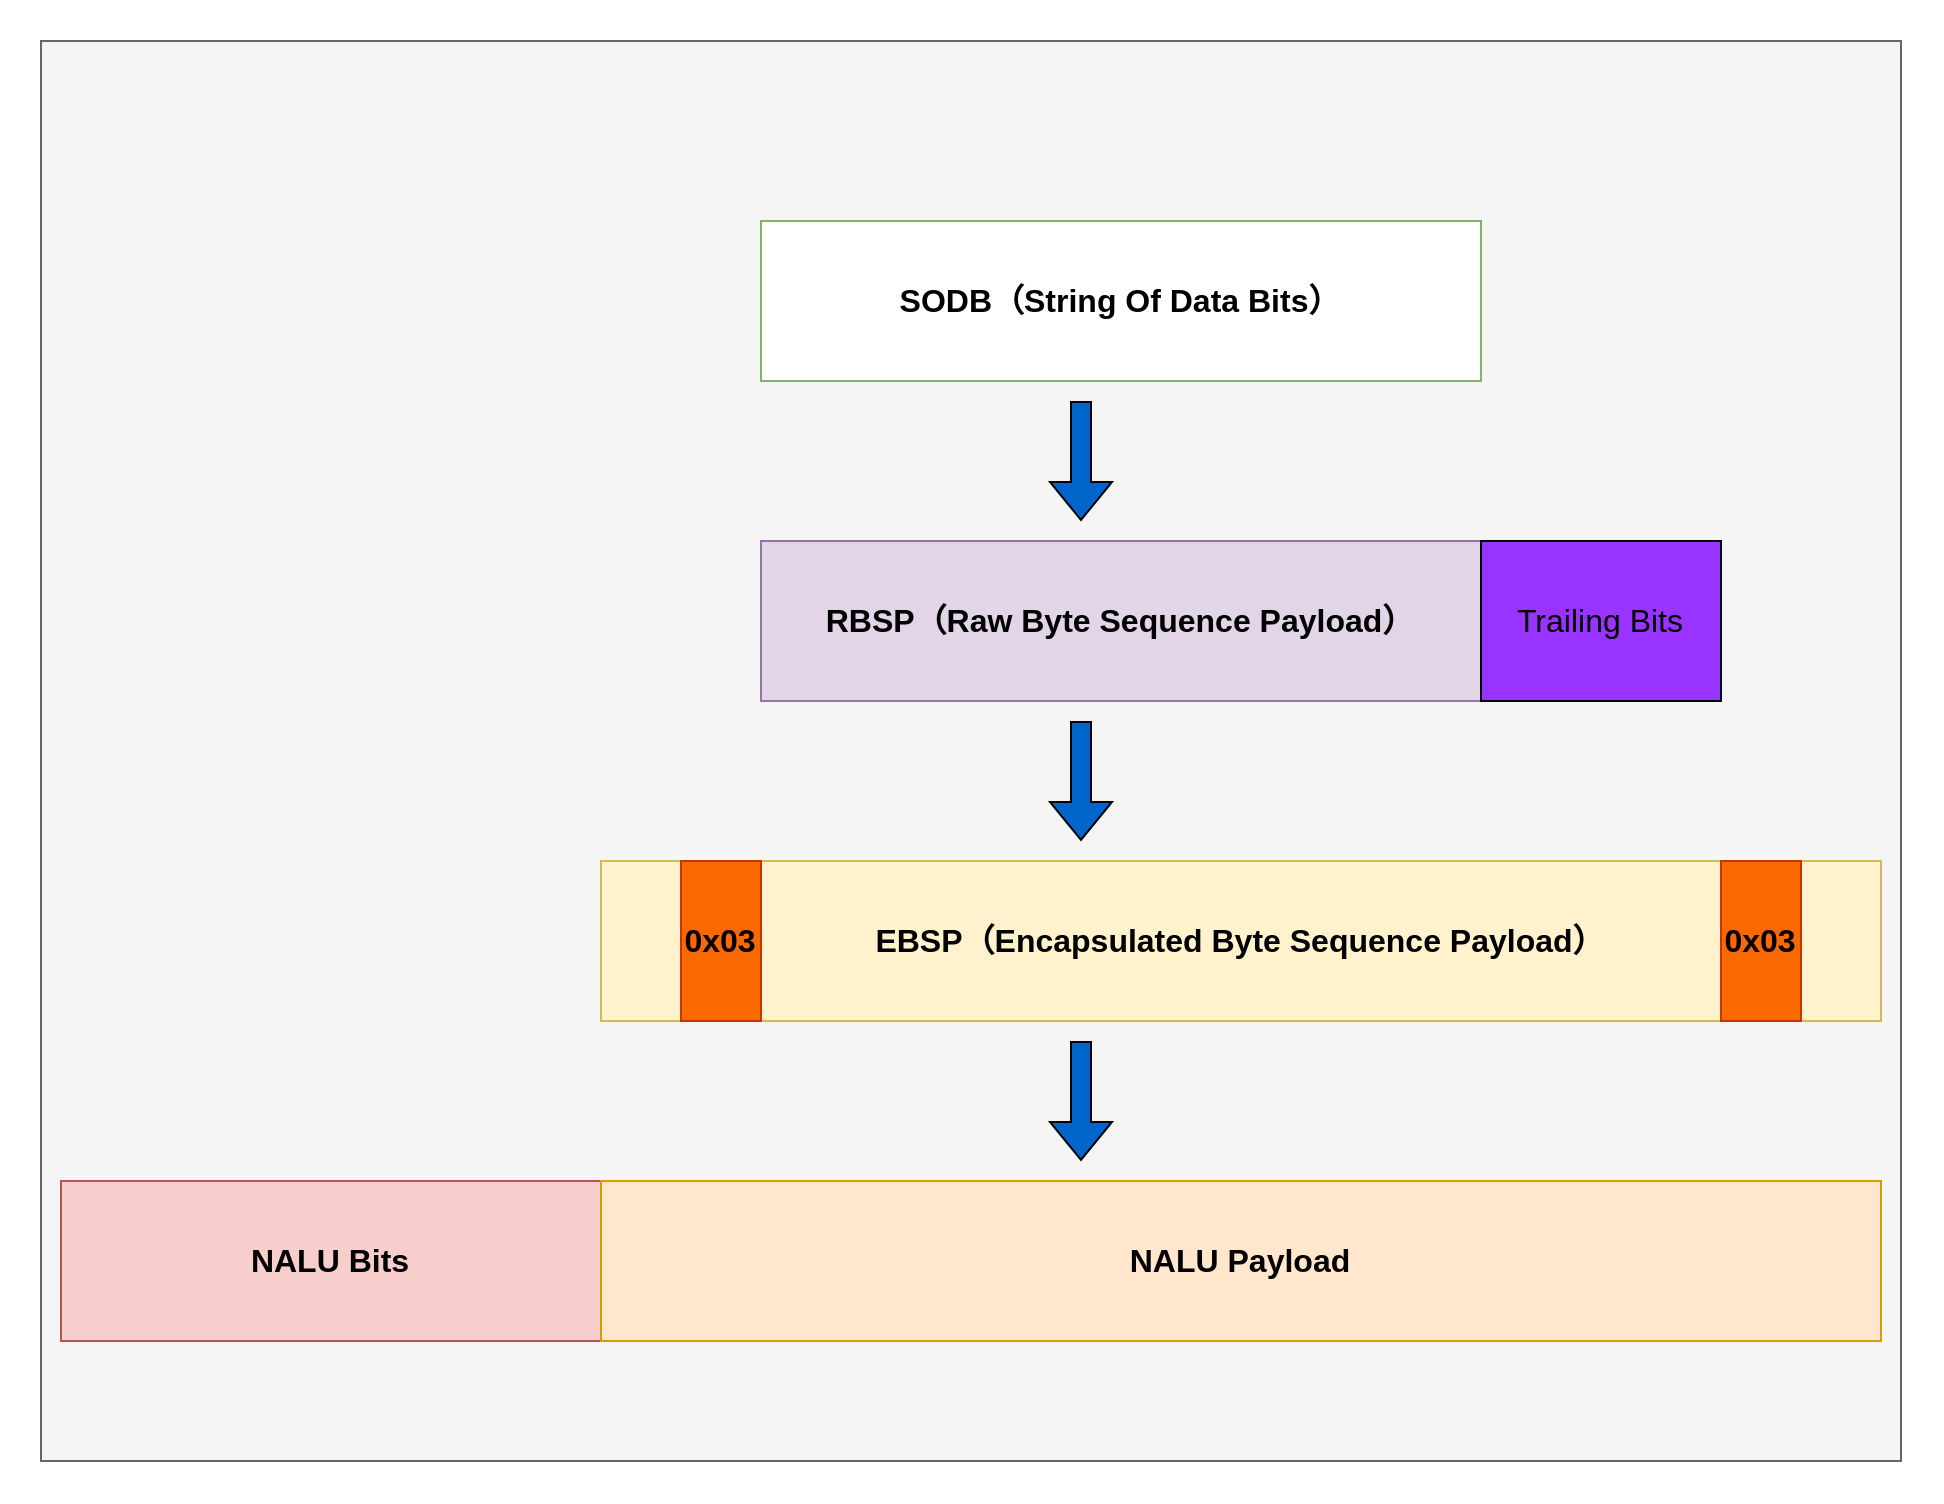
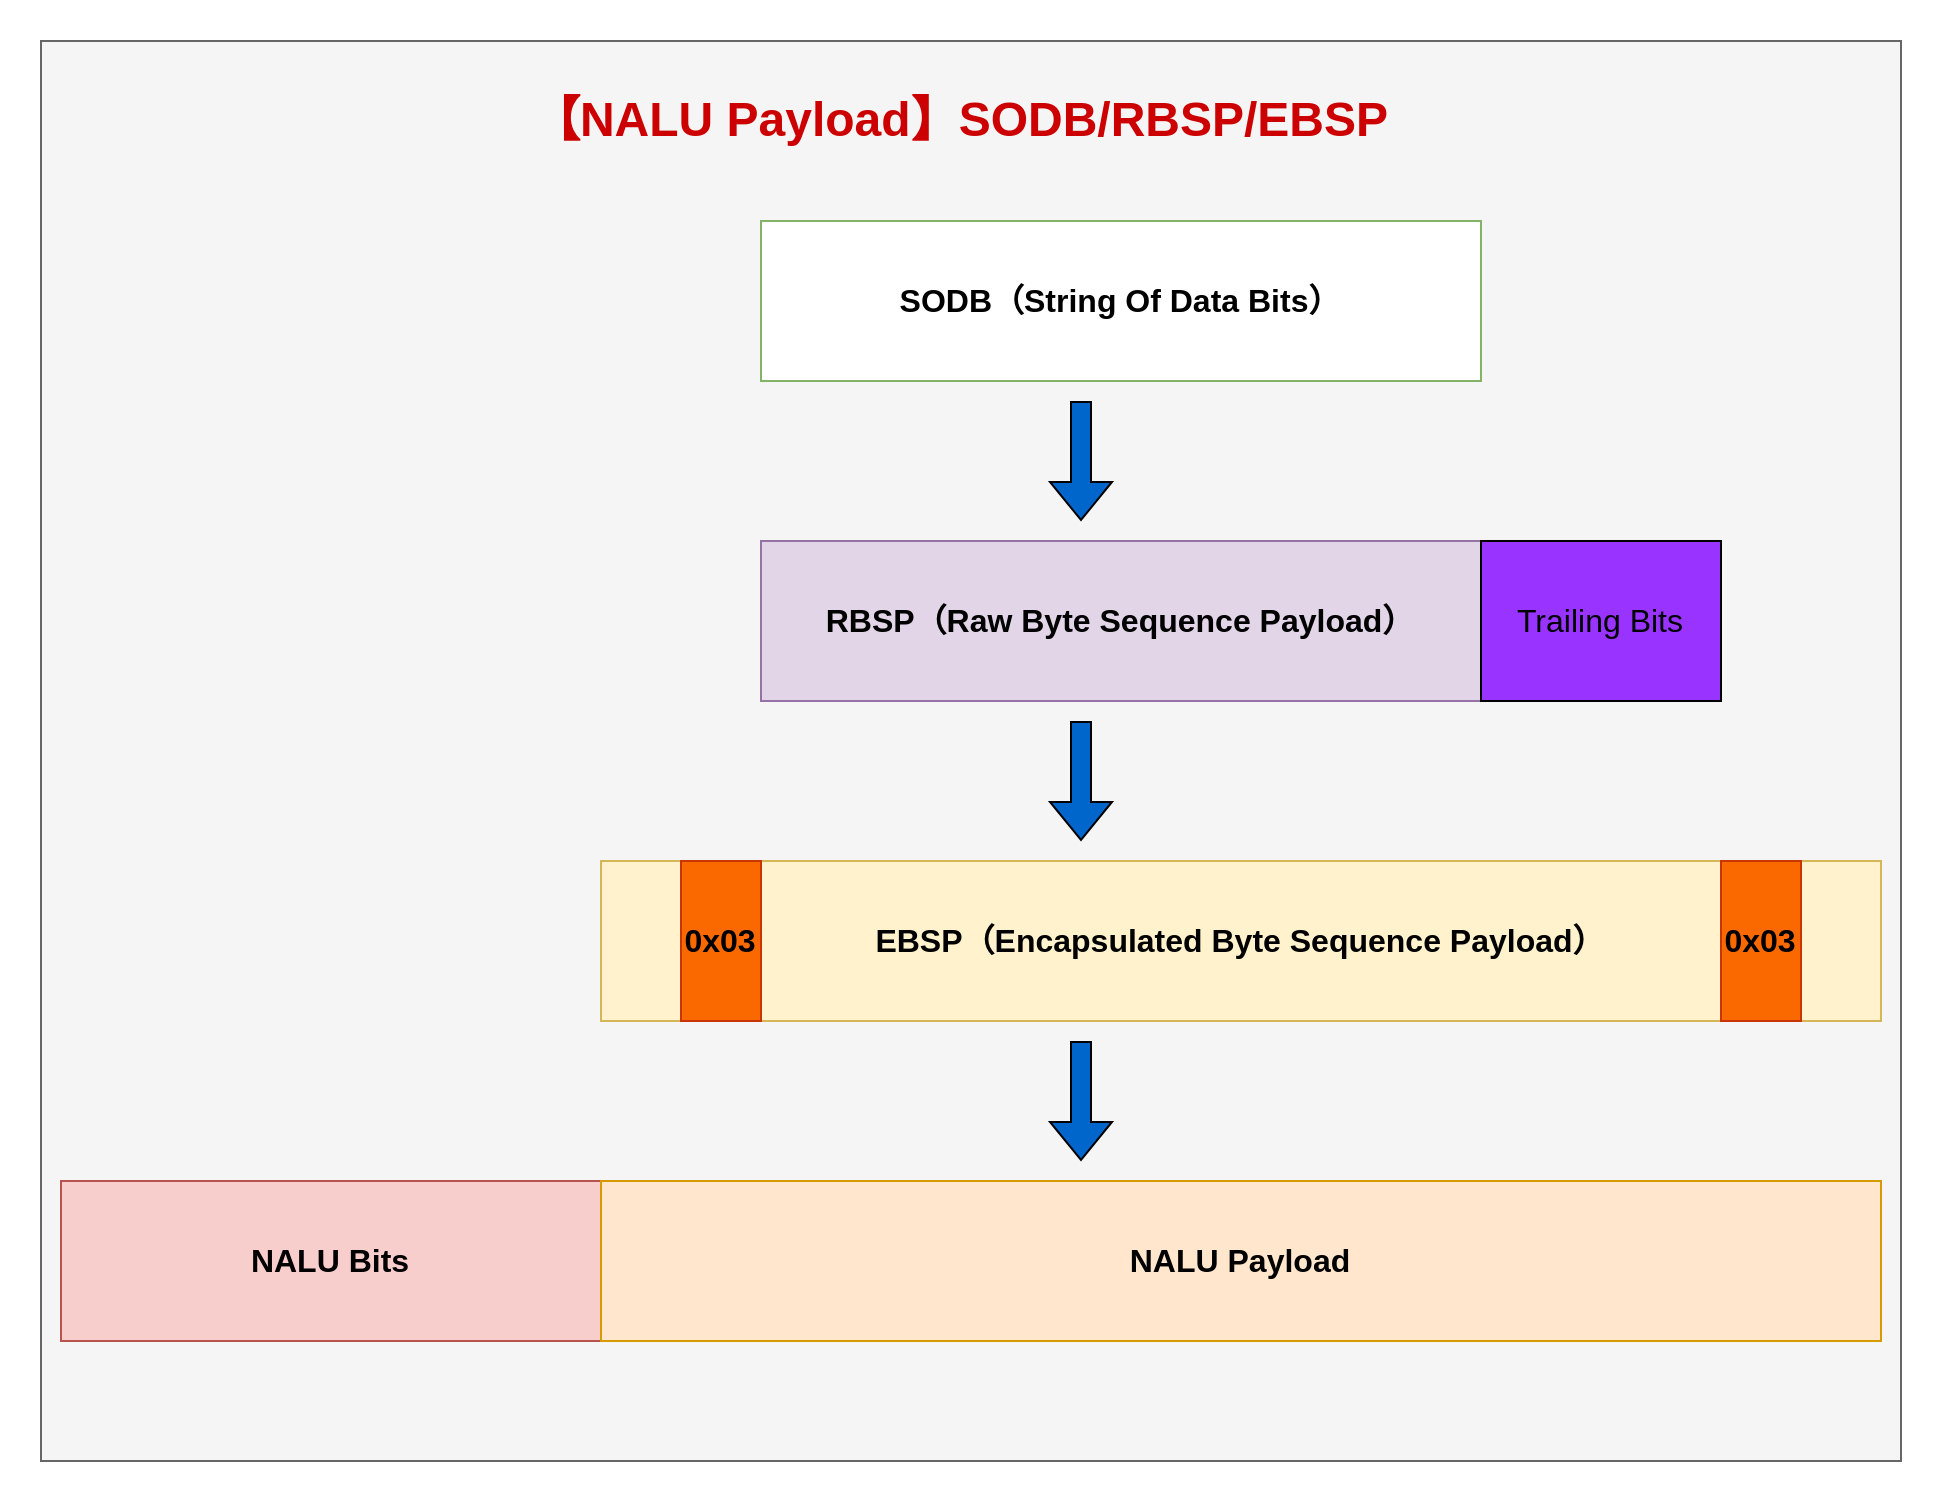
+ <mxCell id="14" value="【NALU Payload】SODB/RBSP/EBSP" style="text;html=1;strokeColor=none;fillColor=none;align=center;verticalAlign=middle;whiteSpace=wrap;rounded=0;fontSize=24;fontStyle=1;fontColor=#CC0000;" vertex="1" parent="1"><mxGeometry x="240" y="30" width="480" height="60" as="geometry" /></mxCell>
